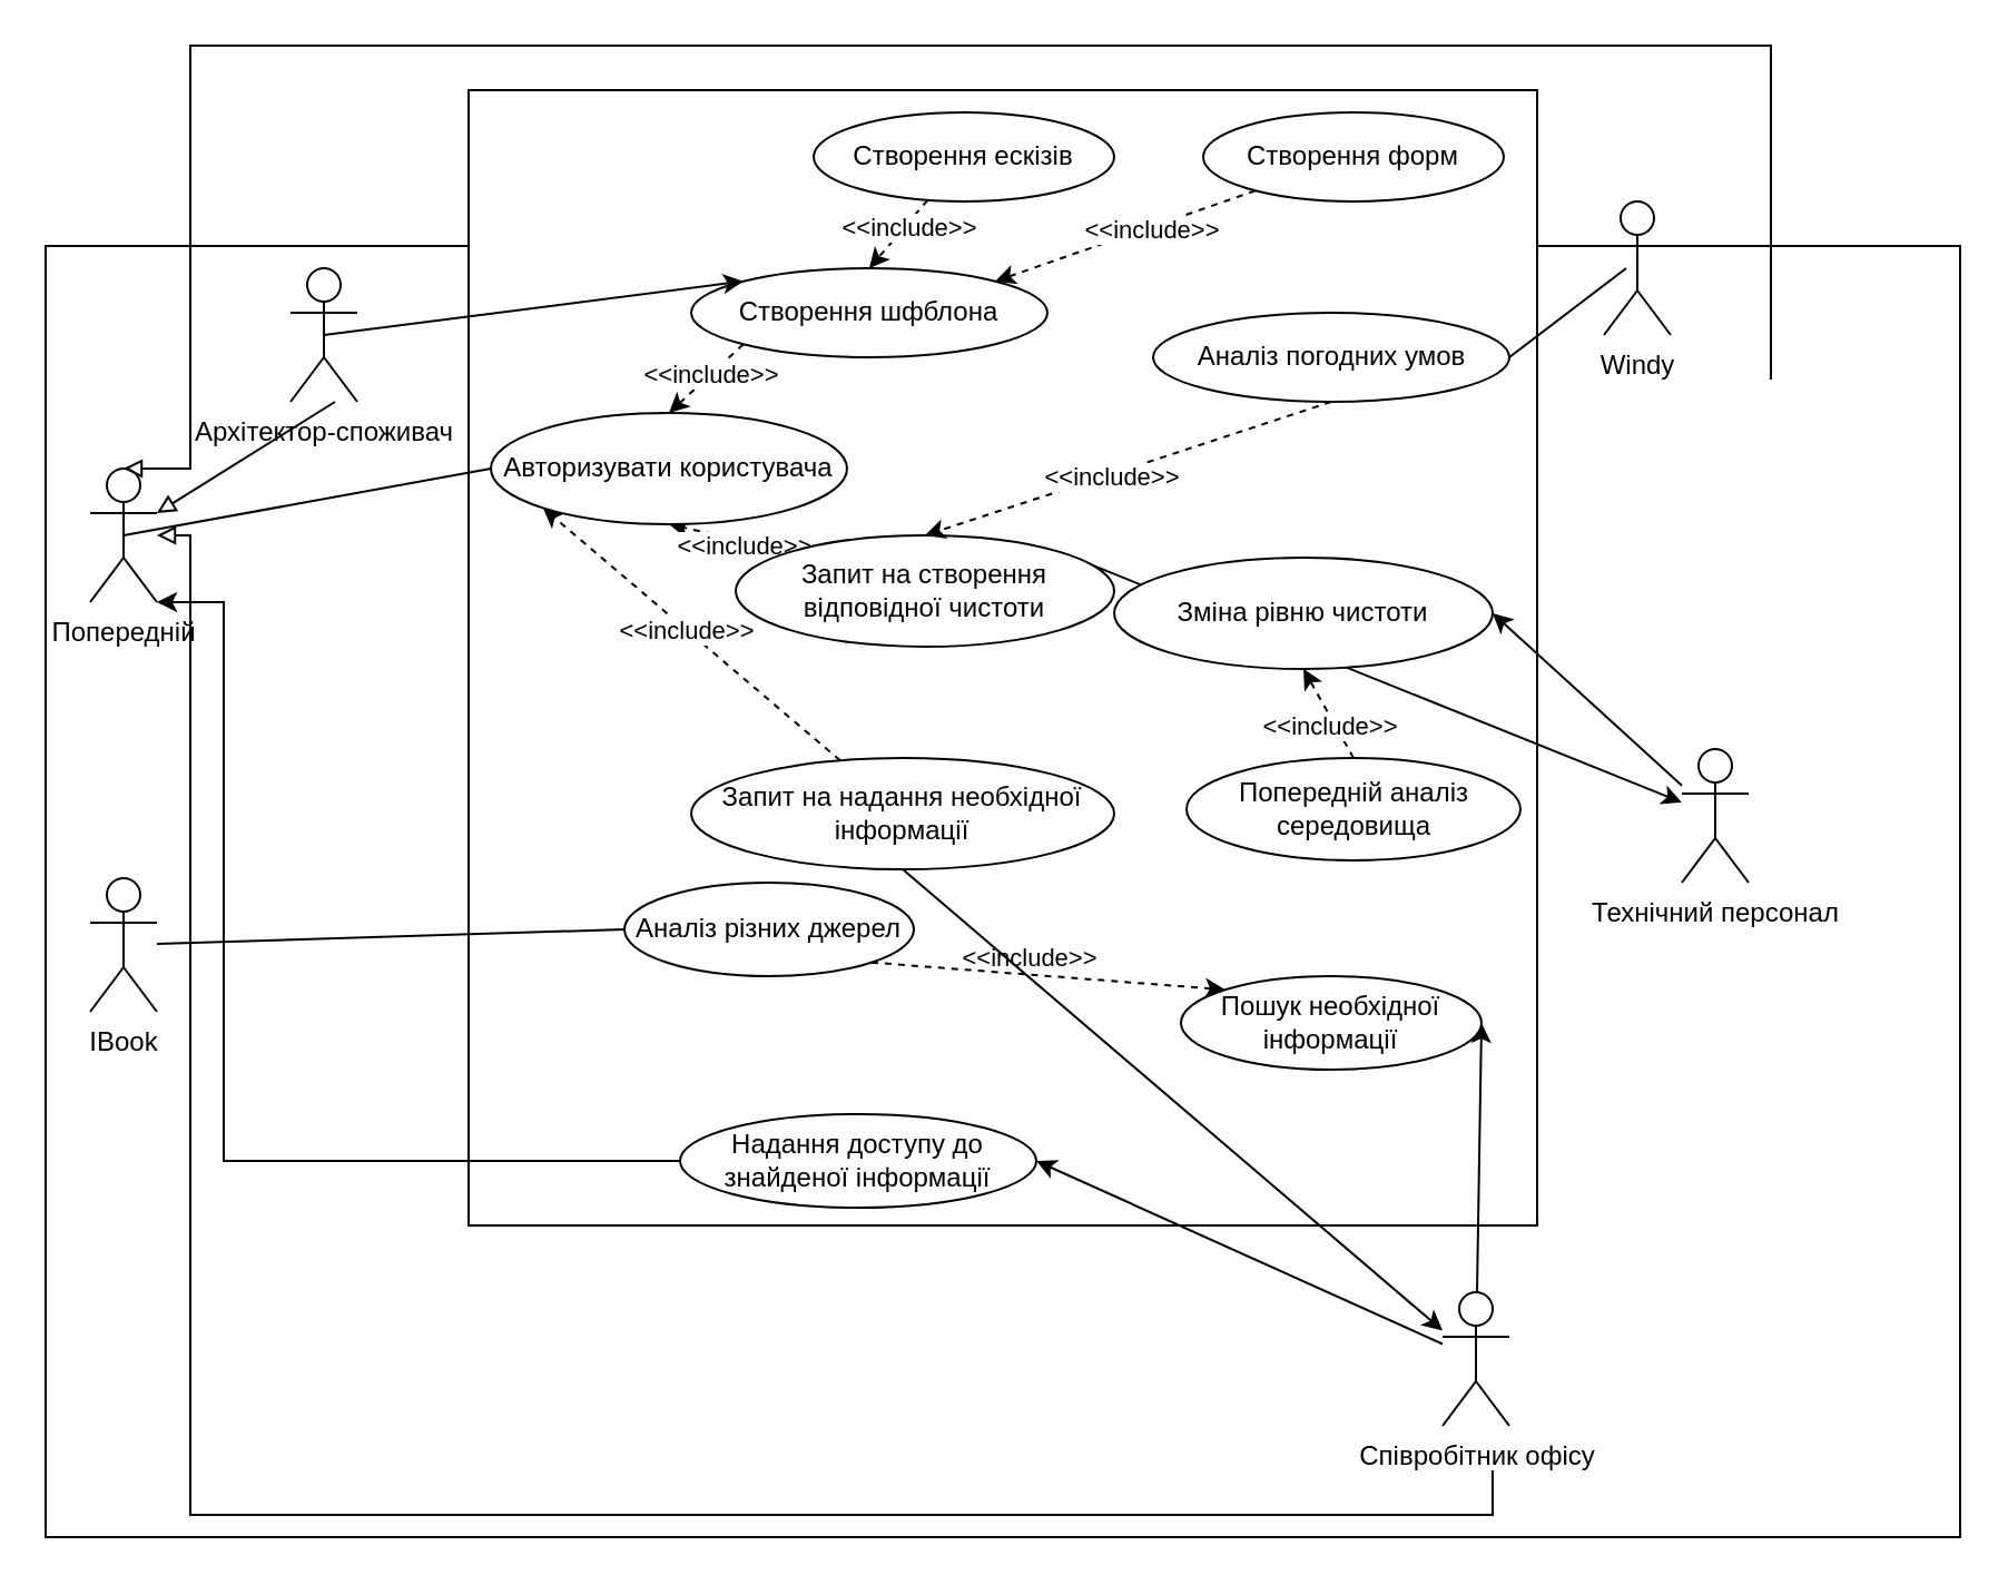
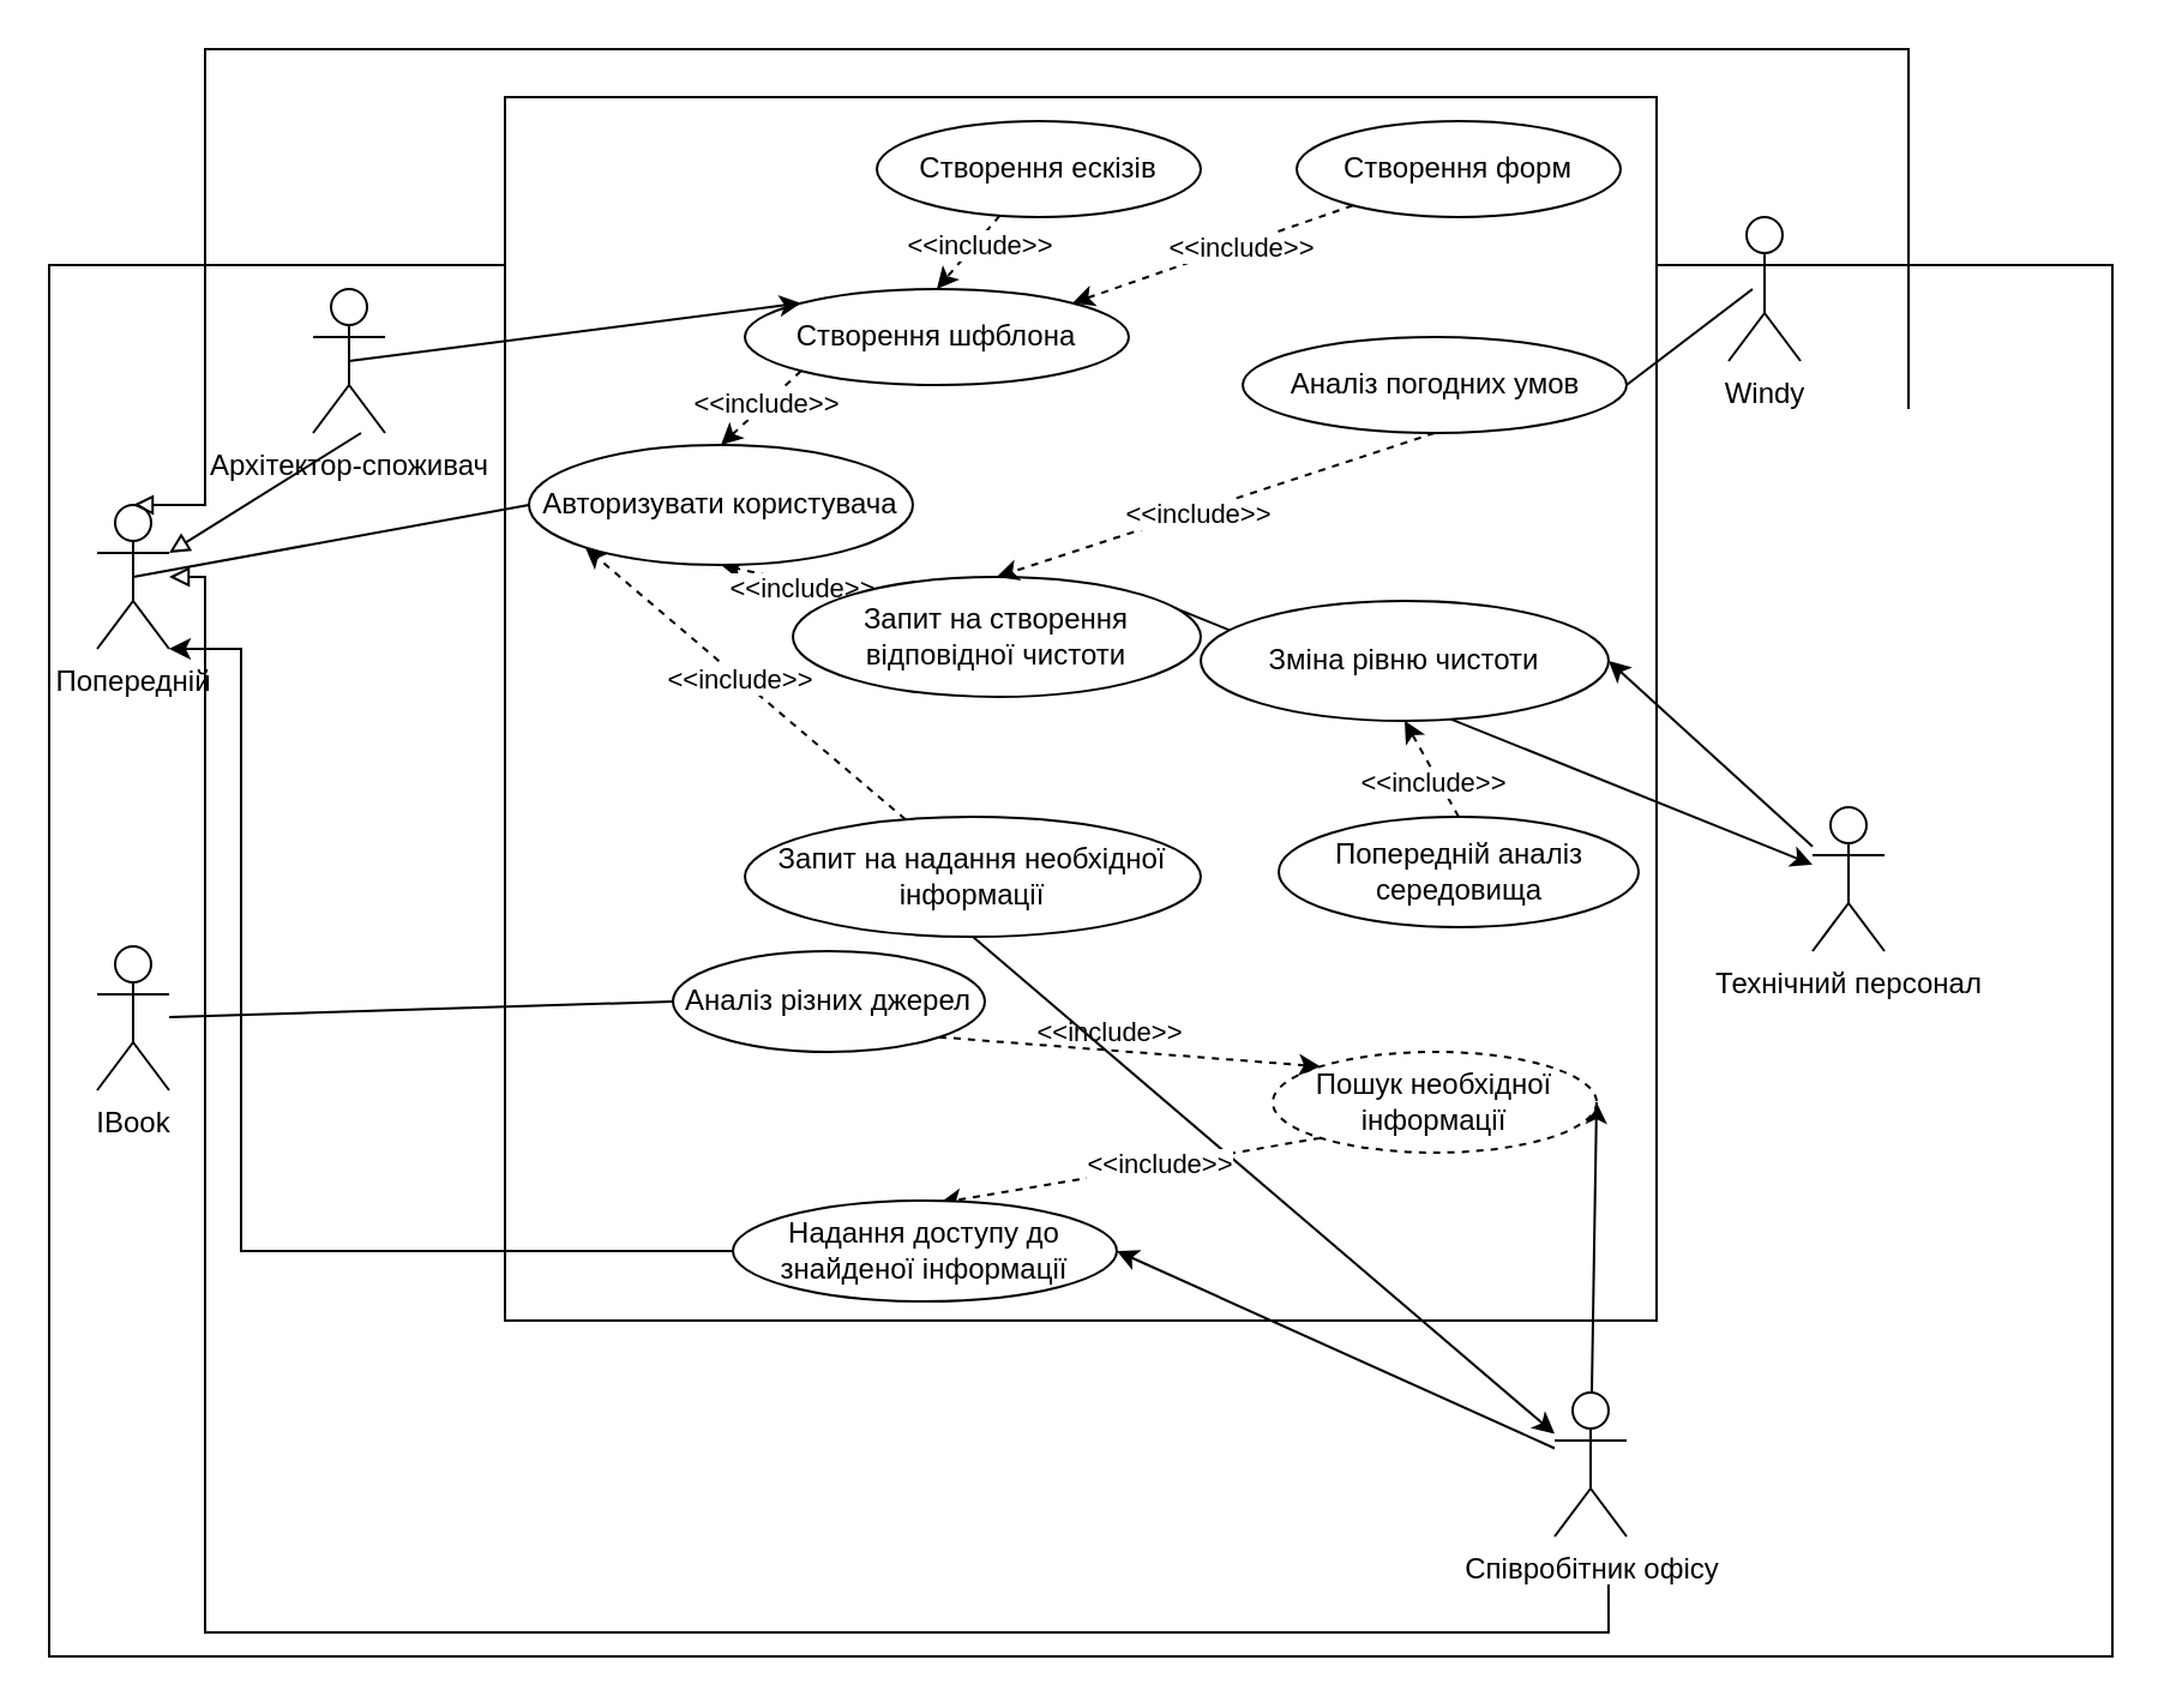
- <mxCell id="31" value="Пошук необхідної інформації&lt;span id=&quot;docs-internal-guid-c57abb48-7fff-8af7-19ce-6c347189a080&quot;&gt;&lt;/span&gt;" style="ellipse;whiteSpace=wrap;html=1;" parent="1" vertex="1"><mxGeometry x="530" y="438" width="135" height="42" as="geometry" /></mxCell>
+ <mxCell id="31" value="Пошук необхідної інформації&lt;span id=&quot;docs-internal-guid-c57abb48-7fff-8af7-19ce-6c347189a080&quot;&gt;&lt;/span&gt;" style="ellipse;whiteSpace=wrap;html=1;dashed=1;" parent="1" vertex="1"><mxGeometry x="530" y="438" width="135" height="42" as="geometry" /></mxCell>
+ <mxCell id="29" style="rounded=0;orthogonalLoop=1;jettySize=auto;html=1;exitX=0;exitY=1;exitDx=0;exitDy=0;entryX=0.539;entryY=0.024;entryDx=0;entryDy=0;entryPerimeter=0;dashed=1;" parent="1" source="31" target="36" edge="1"><mxGeometry relative="1" as="geometry" /></mxCell>
+ <mxCell id="30" value="&amp;lt;&amp;lt;include&amp;gt;&amp;gt;" style="edgeLabel;html=1;align=center;verticalAlign=middle;resizable=0;points=[];" parent="29" vertex="1" connectable="0"><mxGeometry x="-0.329" y="-2" relative="1" as="geometry"><mxPoint x="-14" y="3" as="offset" /></mxGeometry></mxCell>
